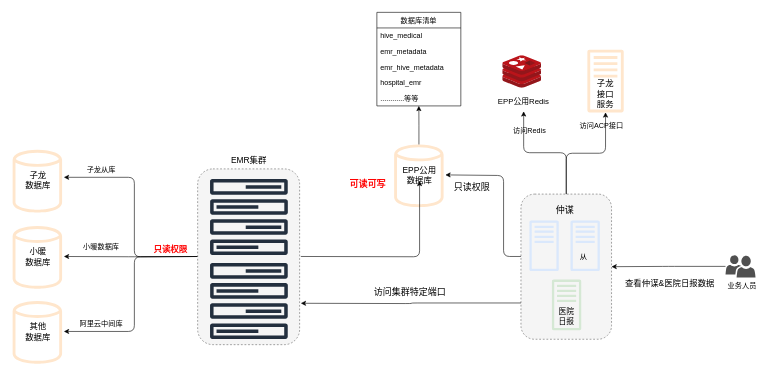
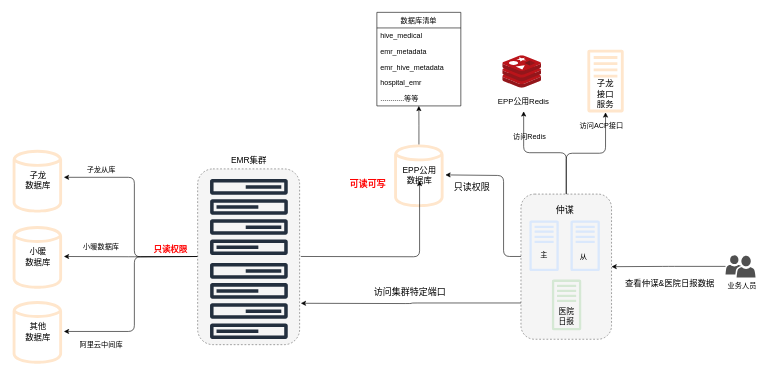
- <mxCell id="63" value="访问Redis" style="text;html=1;strokeColor=none;fillColor=none;align=center;verticalAlign=middle;whiteSpace=wrap;rounded=0;dashed=1;" vertex="1" parent="1"><mxGeometry x="850" y="207" width="65" height="20" as="geometry" /></mxCell>
+ <mxCell id="63" value="访问Redis" style="text;html=1;strokeColor=none;fillColor=none;align=center;verticalAlign=middle;whiteSpace=wrap;rounded=0;dashed=1;" vertex="1" parent="1"><mxGeometry x="850" y="217" width="65" height="20" as="geometry" /></mxCell>
+ <mxCell id="33" value="主" style="text;html=1;strokeColor=none;fillColor=none;align=center;verticalAlign=middle;whiteSpace=wrap;rounded=0;dashed=1;" parent="29" vertex="1"><mxGeometry x="2.716" y="75.557" width="43.453" height="21.9" as="geometry" /></mxCell>
- <mxCell id="50" value="阿里云中间库" style="text;html=1;strokeColor=none;fillColor=none;align=center;verticalAlign=middle;whiteSpace=wrap;rounded=0;dashed=1;" vertex="1" parent="1"><mxGeometry x="126" y="530" width="85" height="20" as="geometry" /></mxCell>
+ <mxCell id="50" value="阿里云中间库" style="text;html=1;strokeColor=none;fillColor=none;align=center;verticalAlign=middle;whiteSpace=wrap;rounded=0;dashed=1;" vertex="1" parent="1"><mxGeometry x="126" y="565" width="85" height="20" as="geometry" /></mxCell>
